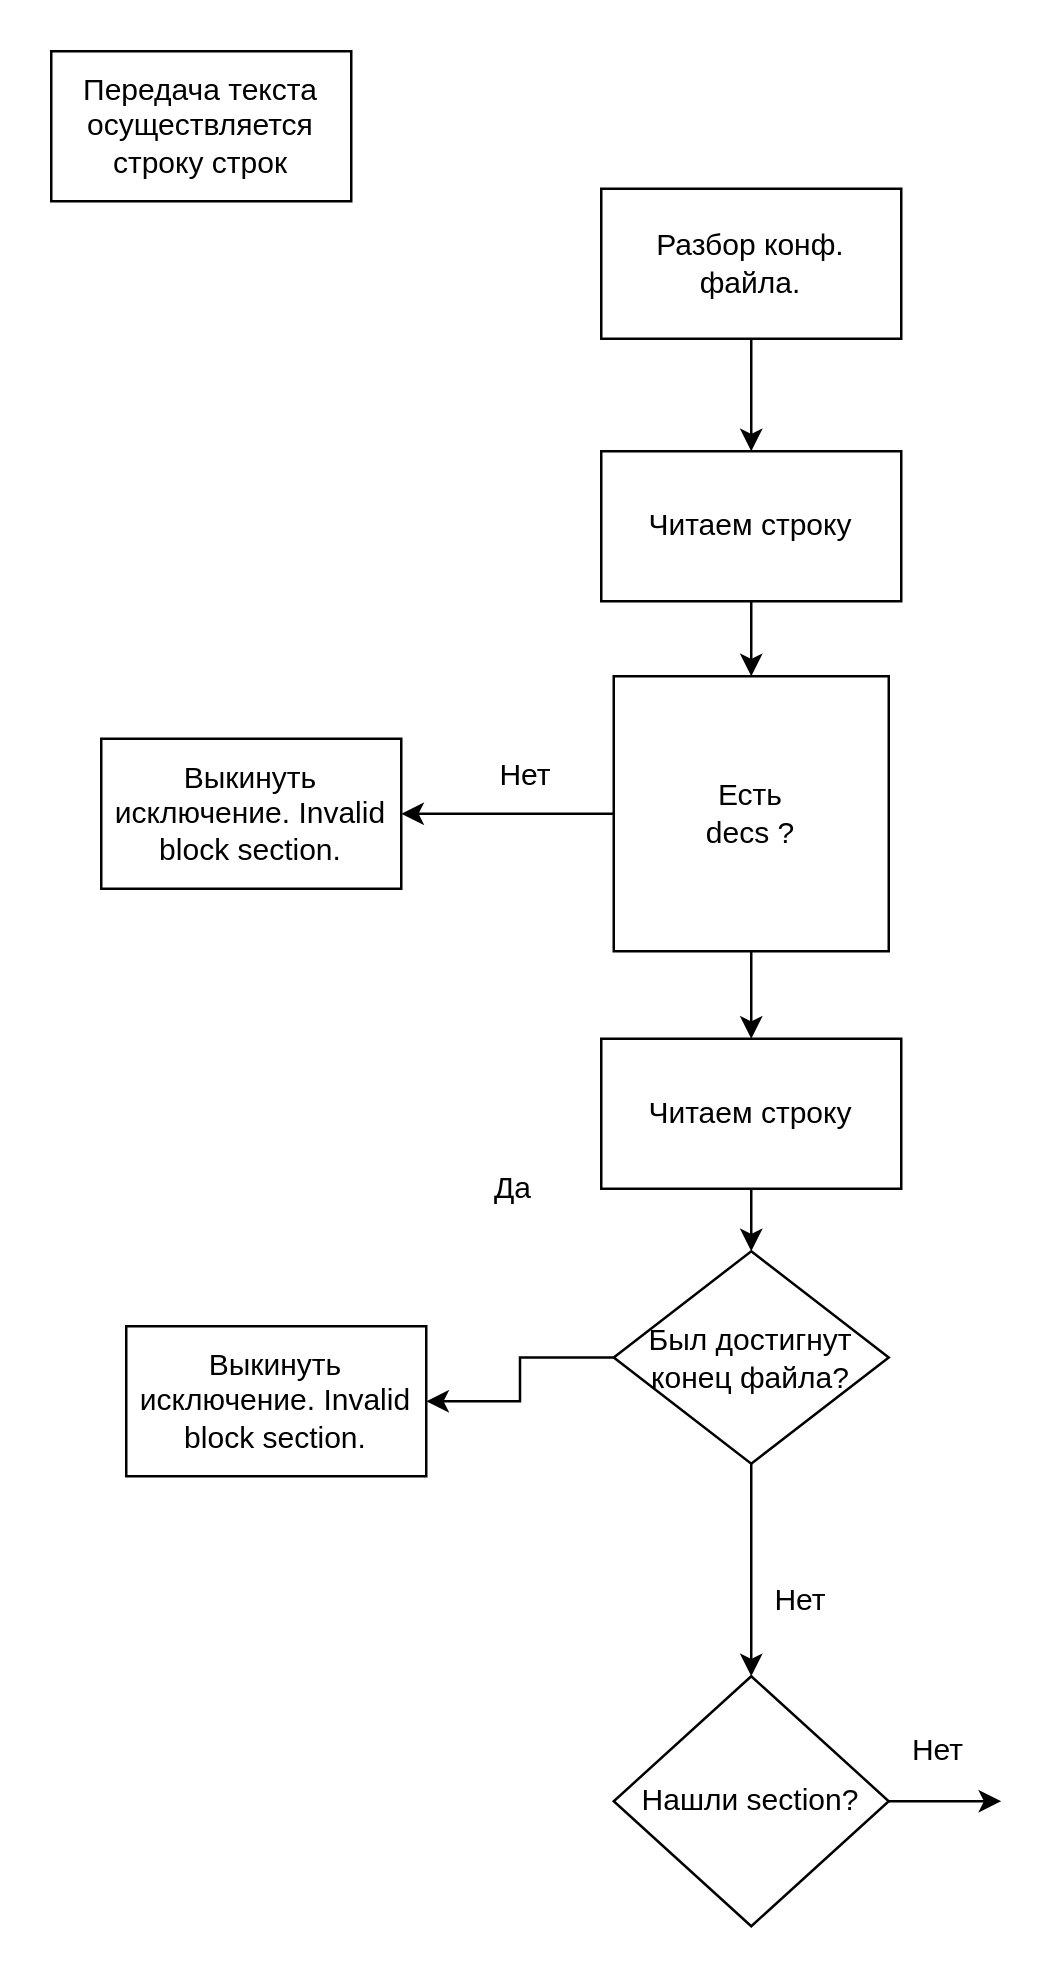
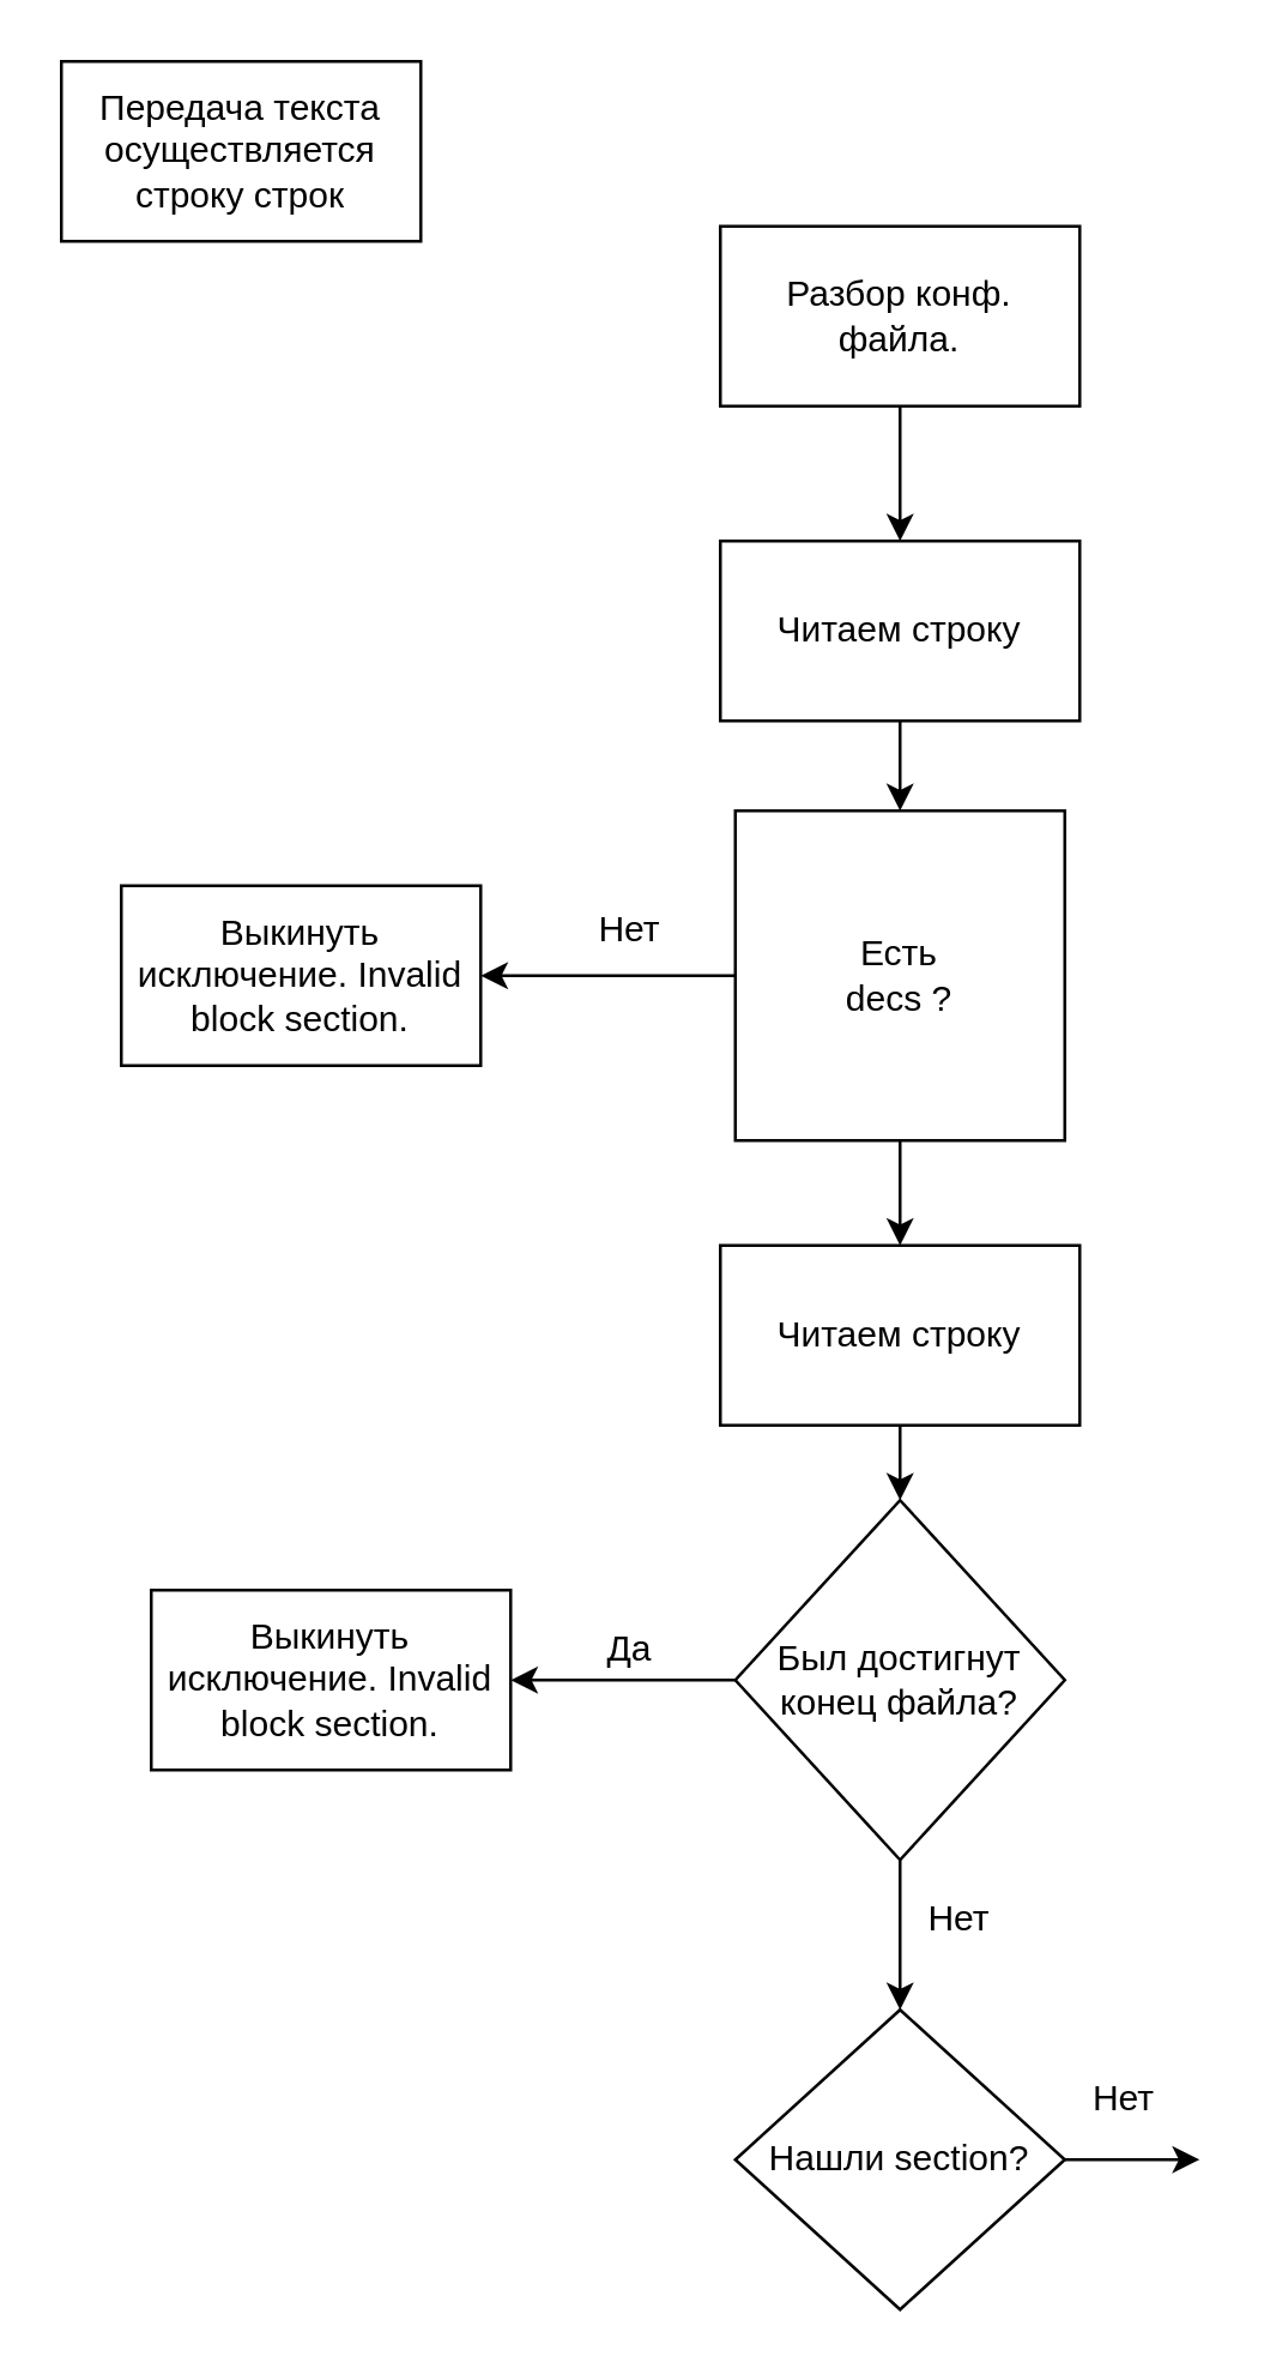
- <mxCell id="17" value="Да" style="text;html=1;strokeColor=none;fillColor=none;align=center;verticalAlign=middle;whiteSpace=wrap;rounded=0;" vertex="1" parent="1"><mxGeometry x="185" y="465" width="40" height="20" as="geometry" /></mxCell>
+ <mxCell id="17" value="Да" style="text;html=1;strokeColor=none;fillColor=none;align=center;verticalAlign=middle;whiteSpace=wrap;rounded=0;" vertex="1" parent="1"><mxGeometry x="190" y="540" width="40" height="20" as="geometry" /></mxCell>
- <mxCell id="11" value="Был достигнут конец файла?" style="rhombus;whiteSpace=wrap;html=1;" vertex="1" parent="1"><mxGeometry x="245" y="500" width="110" height="85" as="geometry" /></mxCell>
+ <mxCell id="11" value="Был достигнут конец файла?" style="rhombus;whiteSpace=wrap;html=1;" vertex="1" parent="1"><mxGeometry x="245" y="500" width="110" height="120" as="geometry" /></mxCell>
